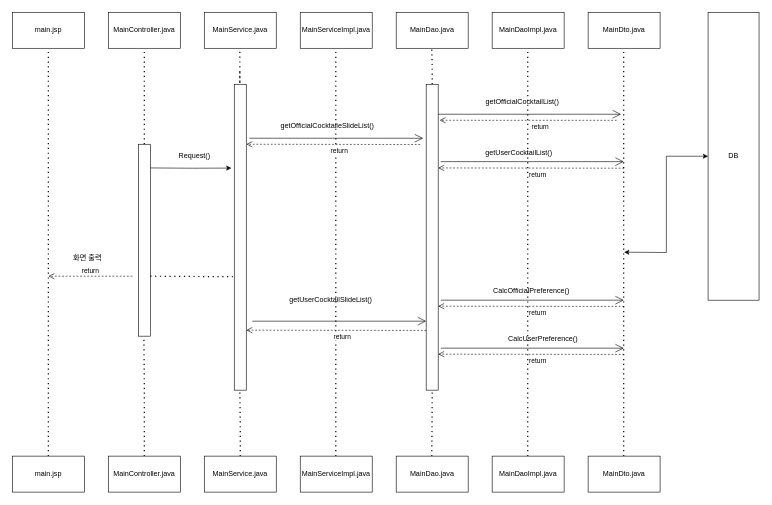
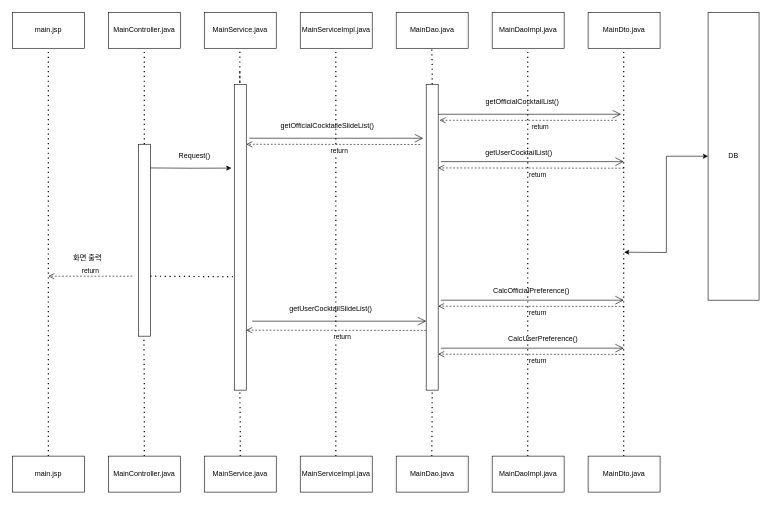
- <mxCell id="48" value="getUserCocktailSlideList()" style="text;whiteSpace=wrap;html=1;" vertex="1" parent="1"><mxGeometry x="480" y="485" width="190" height="30" as="geometry" /></mxCell>
+ <mxCell id="48" value="getUserCocktailSlideList()" style="text;whiteSpace=wrap;html=1;" vertex="1" parent="1"><mxGeometry x="480" y="500" width="190" height="30" as="geometry" /></mxCell>
